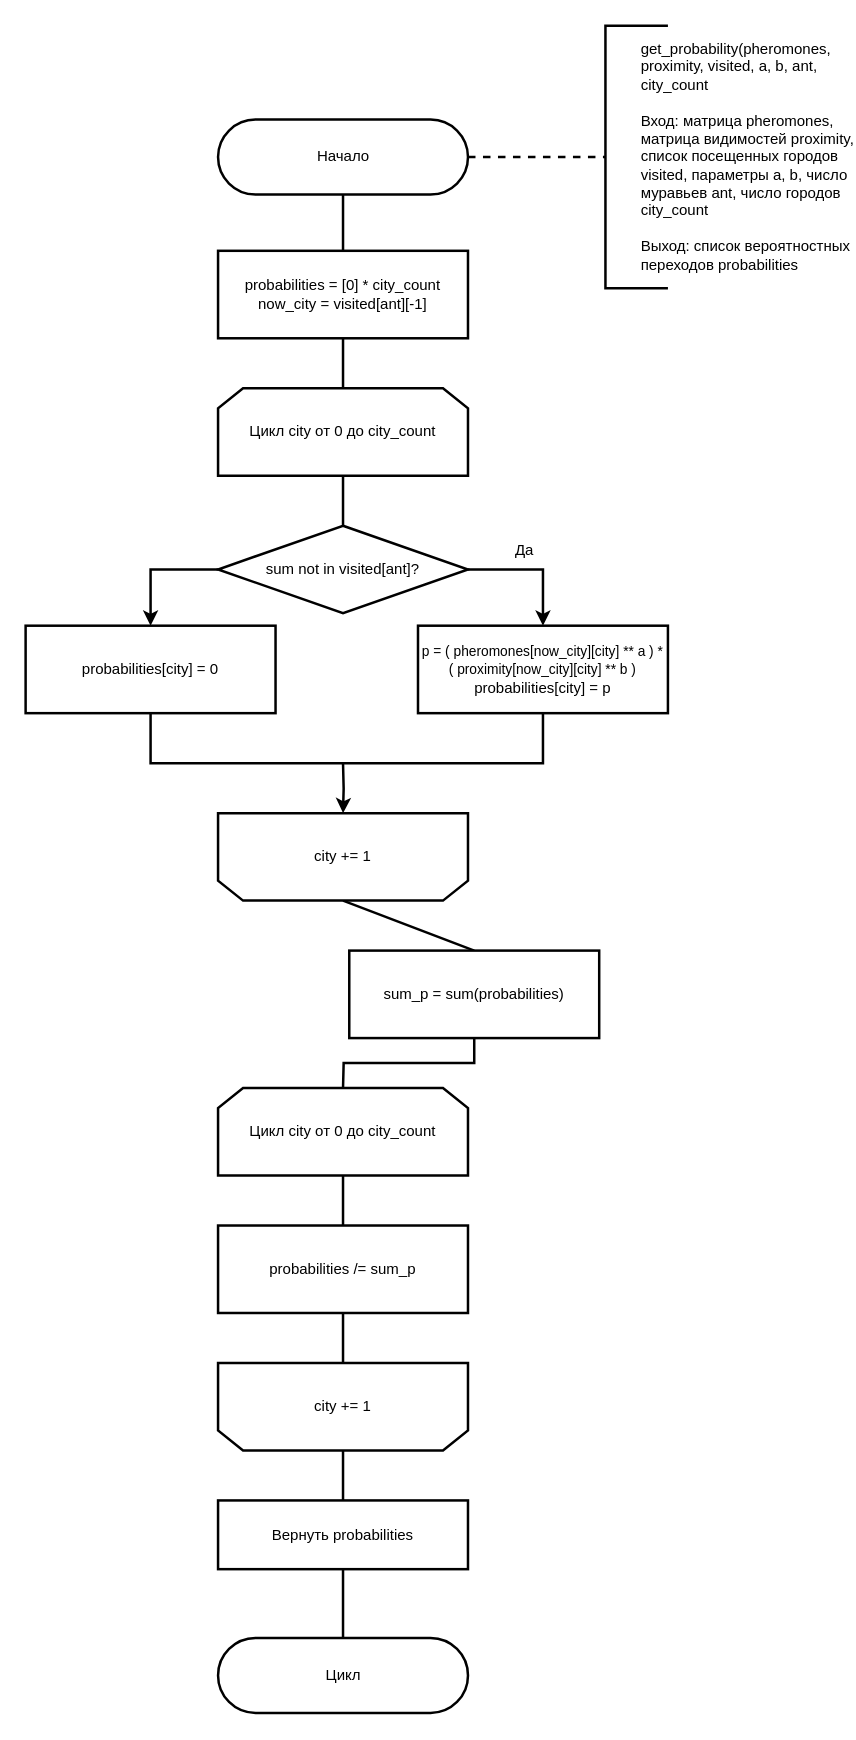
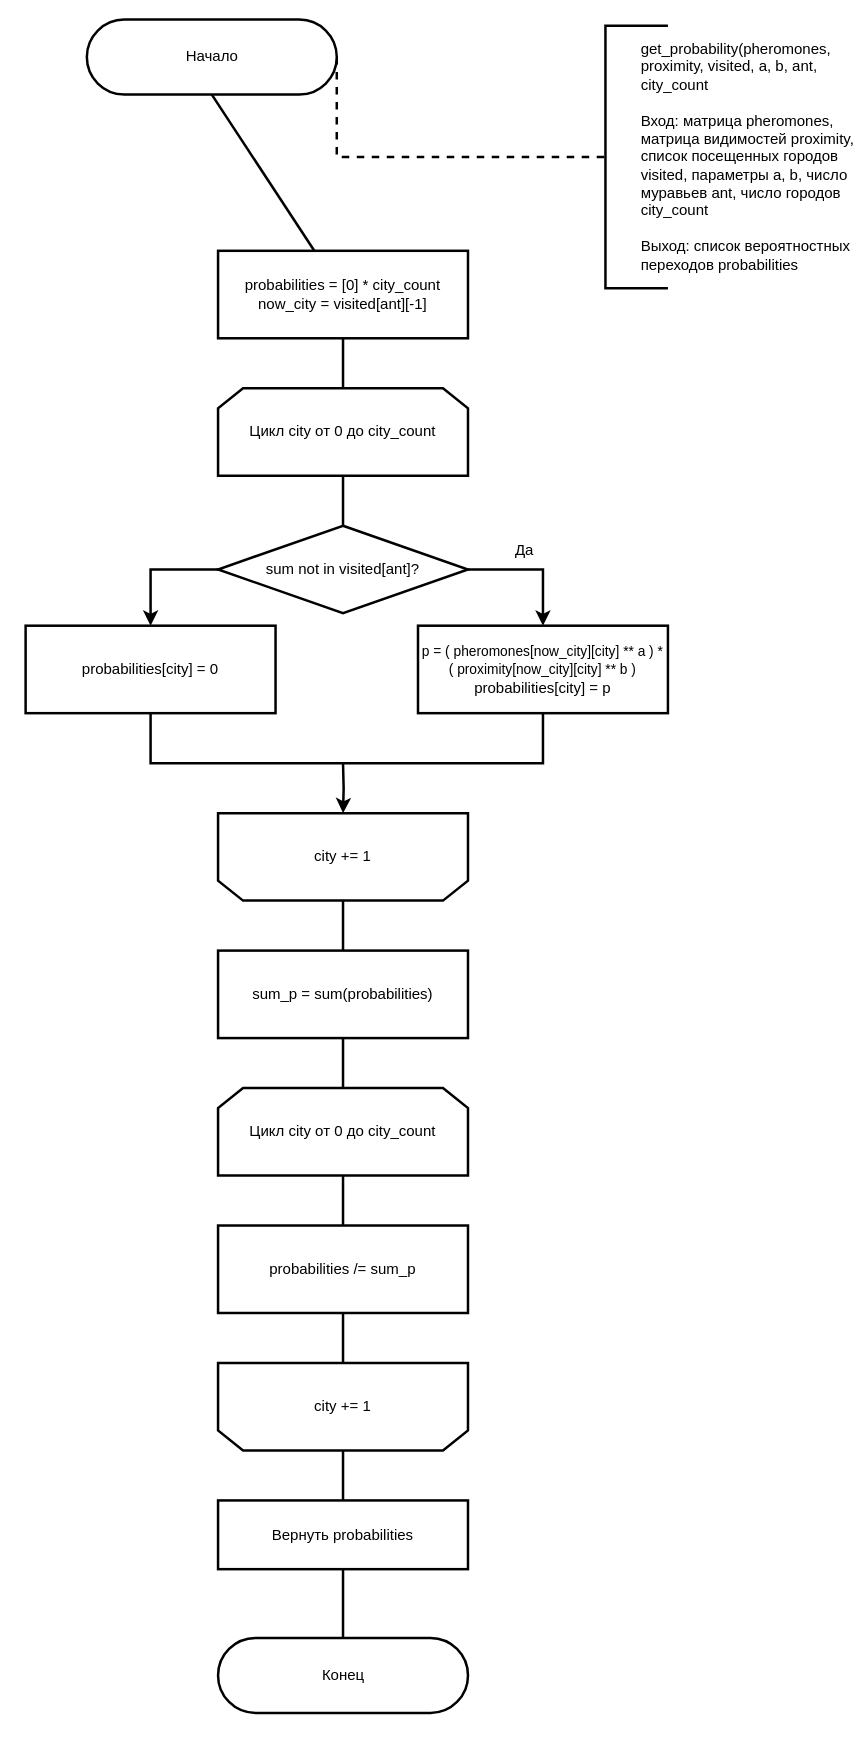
- <mxCell id="4" value="&lt;font style=&quot;font-size: 12px&quot;&gt;Начало&lt;/font&gt;" style="html=1;dashed=0;whitespace=wrap;shape=mxgraph.dfd.start;strokeWidth=2;" parent="1" vertex="1"><mxGeometry x="174" y="95" width="200" height="60" as="geometry" /></mxCell>
+ <mxCell id="4" value="&lt;font style=&quot;font-size: 12px&quot;&gt;Начало&lt;/font&gt;" style="html=1;dashed=0;whitespace=wrap;shape=mxgraph.dfd.start;strokeWidth=2;" parent="1" vertex="1"><mxGeometry x="69" y="15" width="200" height="60" as="geometry" /></mxCell>
- <mxCell id="22" value="&lt;font style=&quot;font-size: 12px&quot;&gt;sum_p = sum(probabilities)&lt;br&gt;&lt;/font&gt;" style="rounded=0;whiteSpace=wrap;html=1;strokeWidth=2;" parent="1" vertex="1"><mxGeometry x="279" y="760" width="200" height="70" as="geometry" /></mxCell>
+ <mxCell id="22" value="&lt;font style=&quot;font-size: 12px&quot;&gt;sum_p = sum(probabilities)&lt;br&gt;&lt;/font&gt;" style="rounded=0;whiteSpace=wrap;html=1;strokeWidth=2;" parent="1" vertex="1"><mxGeometry x="174" y="760" width="200" height="70" as="geometry" /></mxCell>
- <mxCell id="7" value="&lt;font style=&quot;font-size: 12px&quot;&gt;Цикл&lt;/font&gt;" style="html=1;dashed=0;whitespace=wrap;shape=mxgraph.dfd.start;strokeWidth=2;" parent="1" vertex="1"><mxGeometry x="174" y="1310" width="200" height="60" as="geometry" /></mxCell>
+ <mxCell id="7" value="&lt;font style=&quot;font-size: 12px&quot;&gt;Конец&lt;/font&gt;" style="html=1;dashed=0;whitespace=wrap;shape=mxgraph.dfd.start;strokeWidth=2;" parent="1" vertex="1"><mxGeometry x="174" y="1310" width="200" height="60" as="geometry" /></mxCell>
